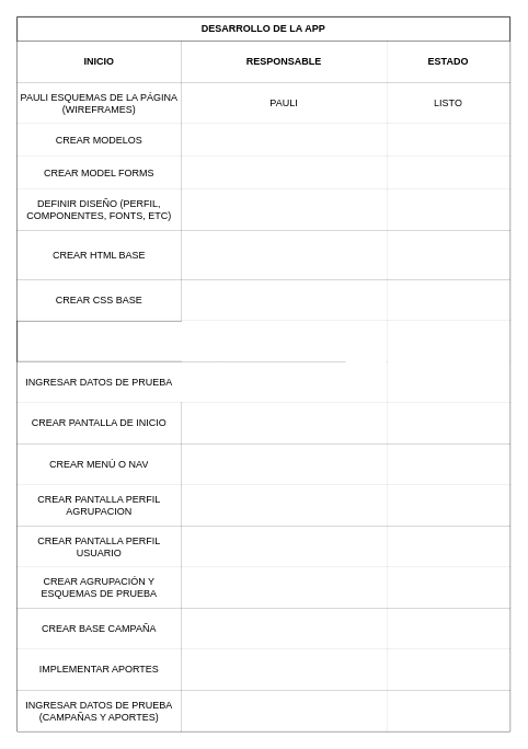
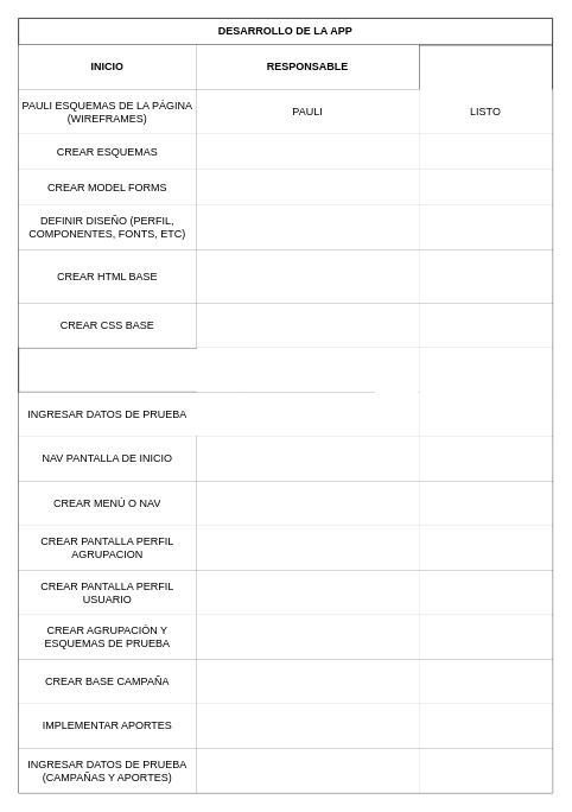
- <mxCell id="6" value="ESTADO" style="shape=partialRectangle;html=1;whiteSpace=wrap;connectable=0;top=0;left=0;bottom=0;right=0;overflow=hidden;fontStyle=1" parent="3" vertex="1"><mxGeometry x="450" width="150" height="50" as="geometry" /></mxCell>
- <mxCell id="12" value="CREAR MODELOS" style="shape=partialRectangle;html=1;whiteSpace=wrap;connectable=0;top=0;left=0;bottom=0;right=0;overflow=hidden;" parent="11" vertex="1"><mxGeometry width="200" height="40" as="geometry" /></mxCell>
+ <mxCell id="12" value="CREAR ESQUEMAS" style="shape=partialRectangle;html=1;whiteSpace=wrap;connectable=0;top=0;left=0;bottom=0;right=0;overflow=hidden;" parent="11" vertex="1"><mxGeometry width="200" height="40" as="geometry" /></mxCell>
- <mxCell id="39" value="CREAR PANTALLA DE INICIO" style="shape=partialRectangle;html=1;whiteSpace=wrap;connectable=0;top=0;left=0;bottom=0;right=0;overflow=hidden;" parent="38" vertex="1"><mxGeometry width="200" height="50" as="geometry" /></mxCell>
+ <mxCell id="39" value="NAV PANTALLA DE INICIO" style="shape=partialRectangle;html=1;whiteSpace=wrap;connectable=0;top=0;left=0;bottom=0;right=0;overflow=hidden;" parent="38" vertex="1"><mxGeometry width="200" height="50" as="geometry" /></mxCell>
